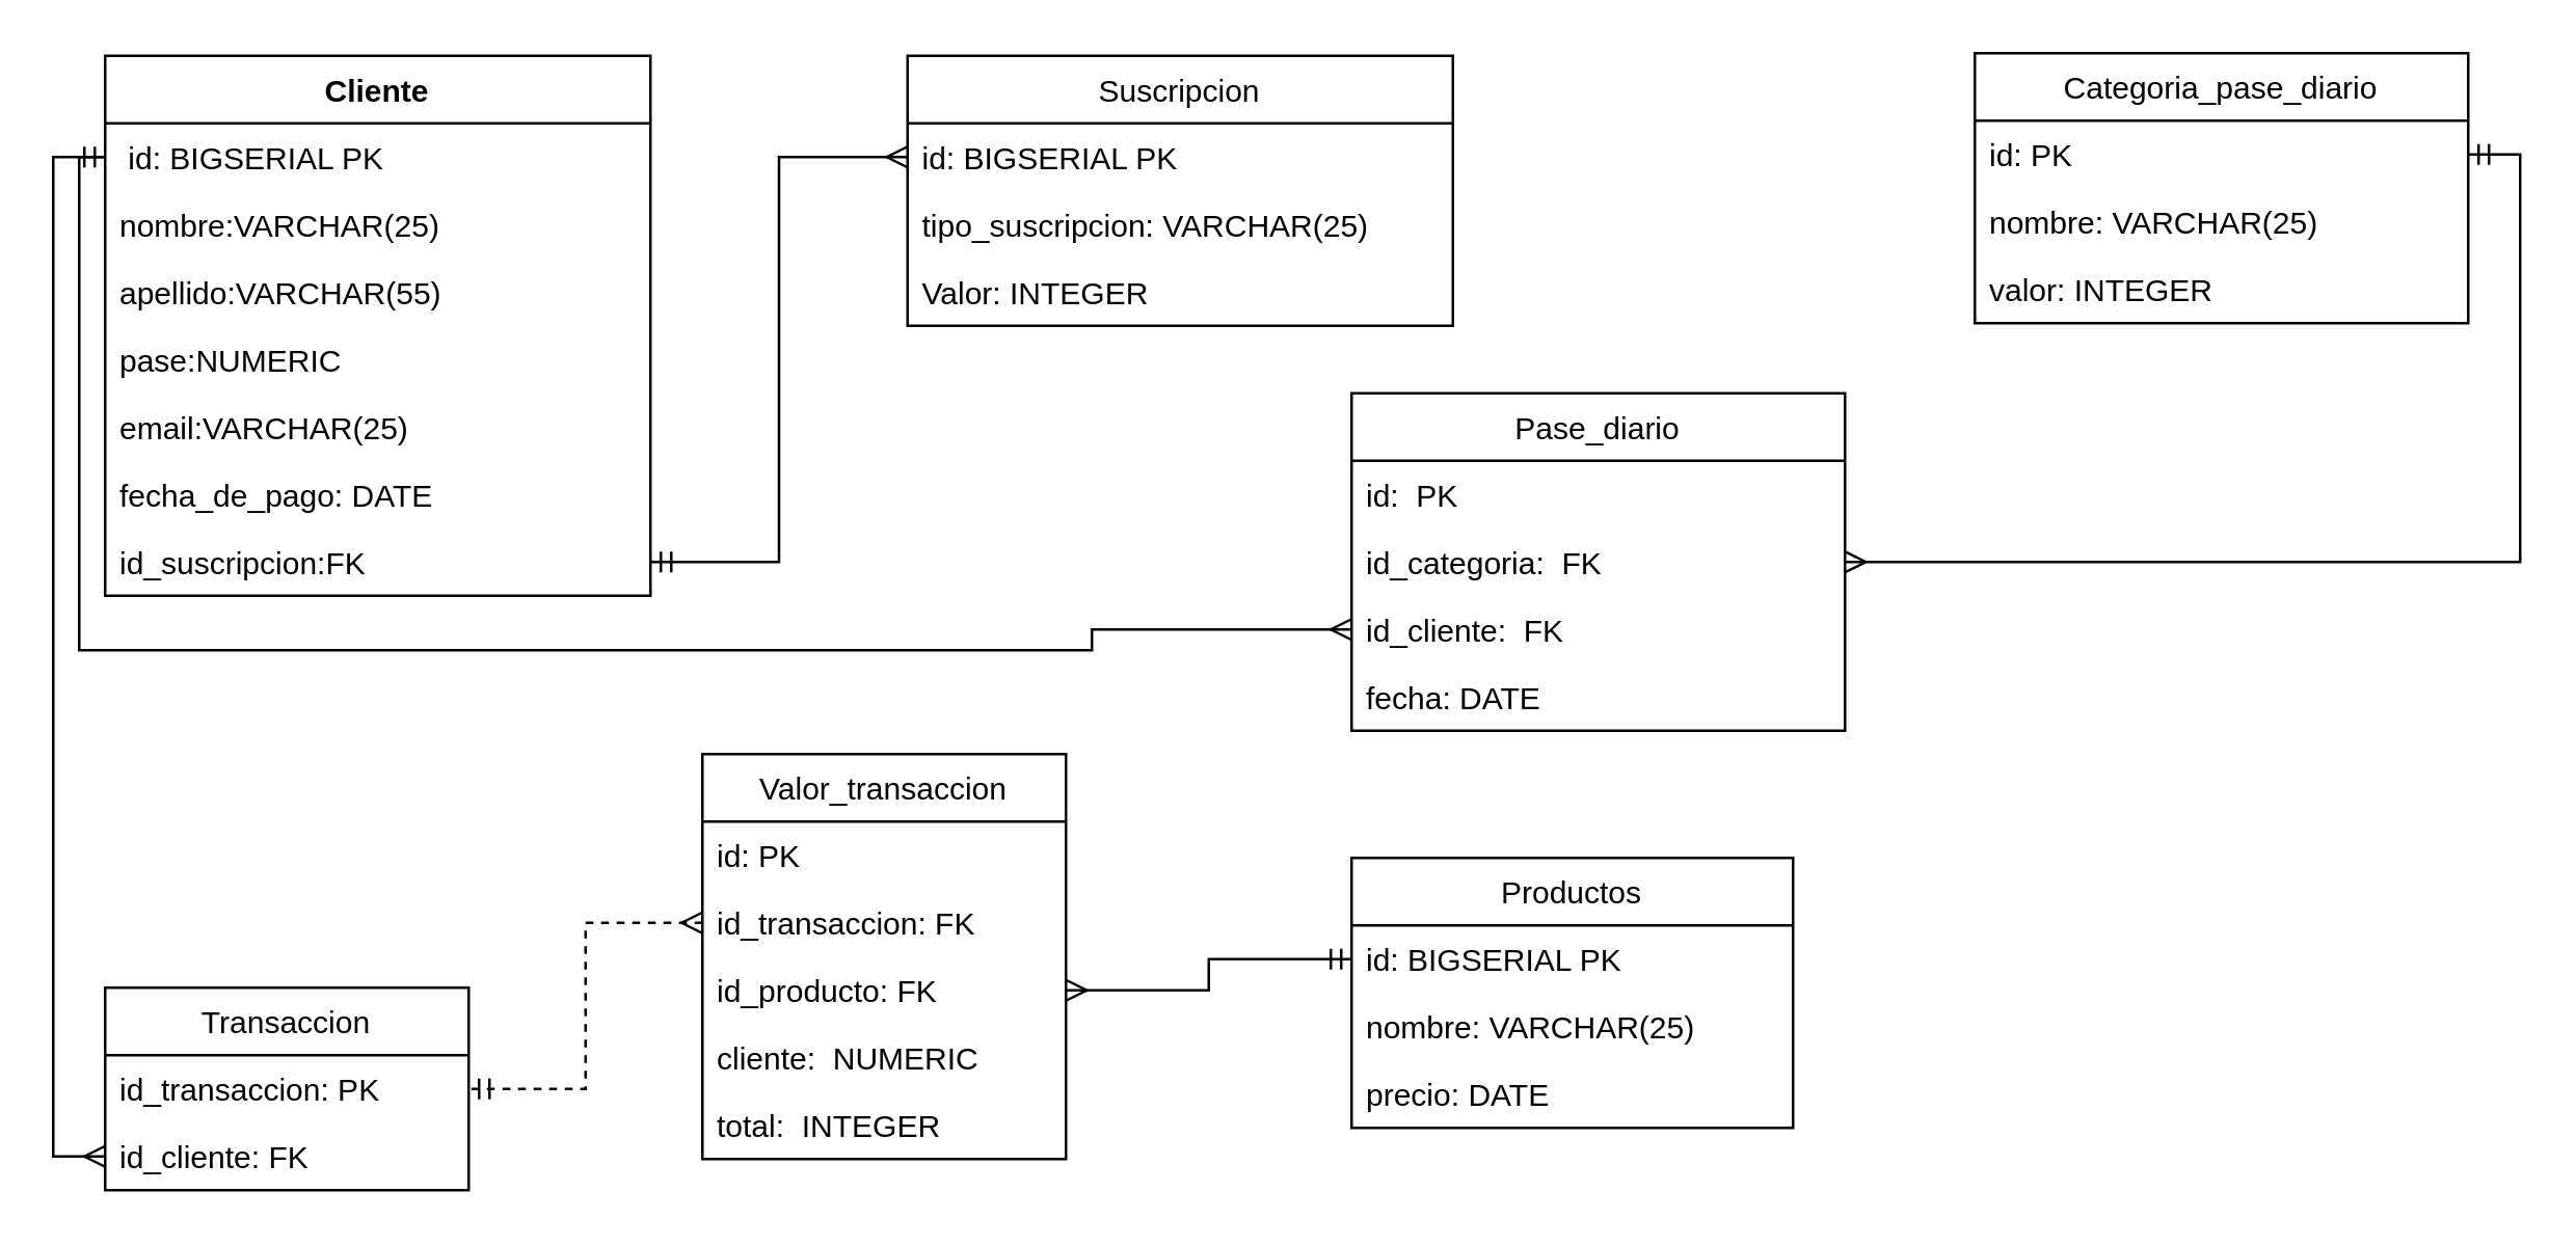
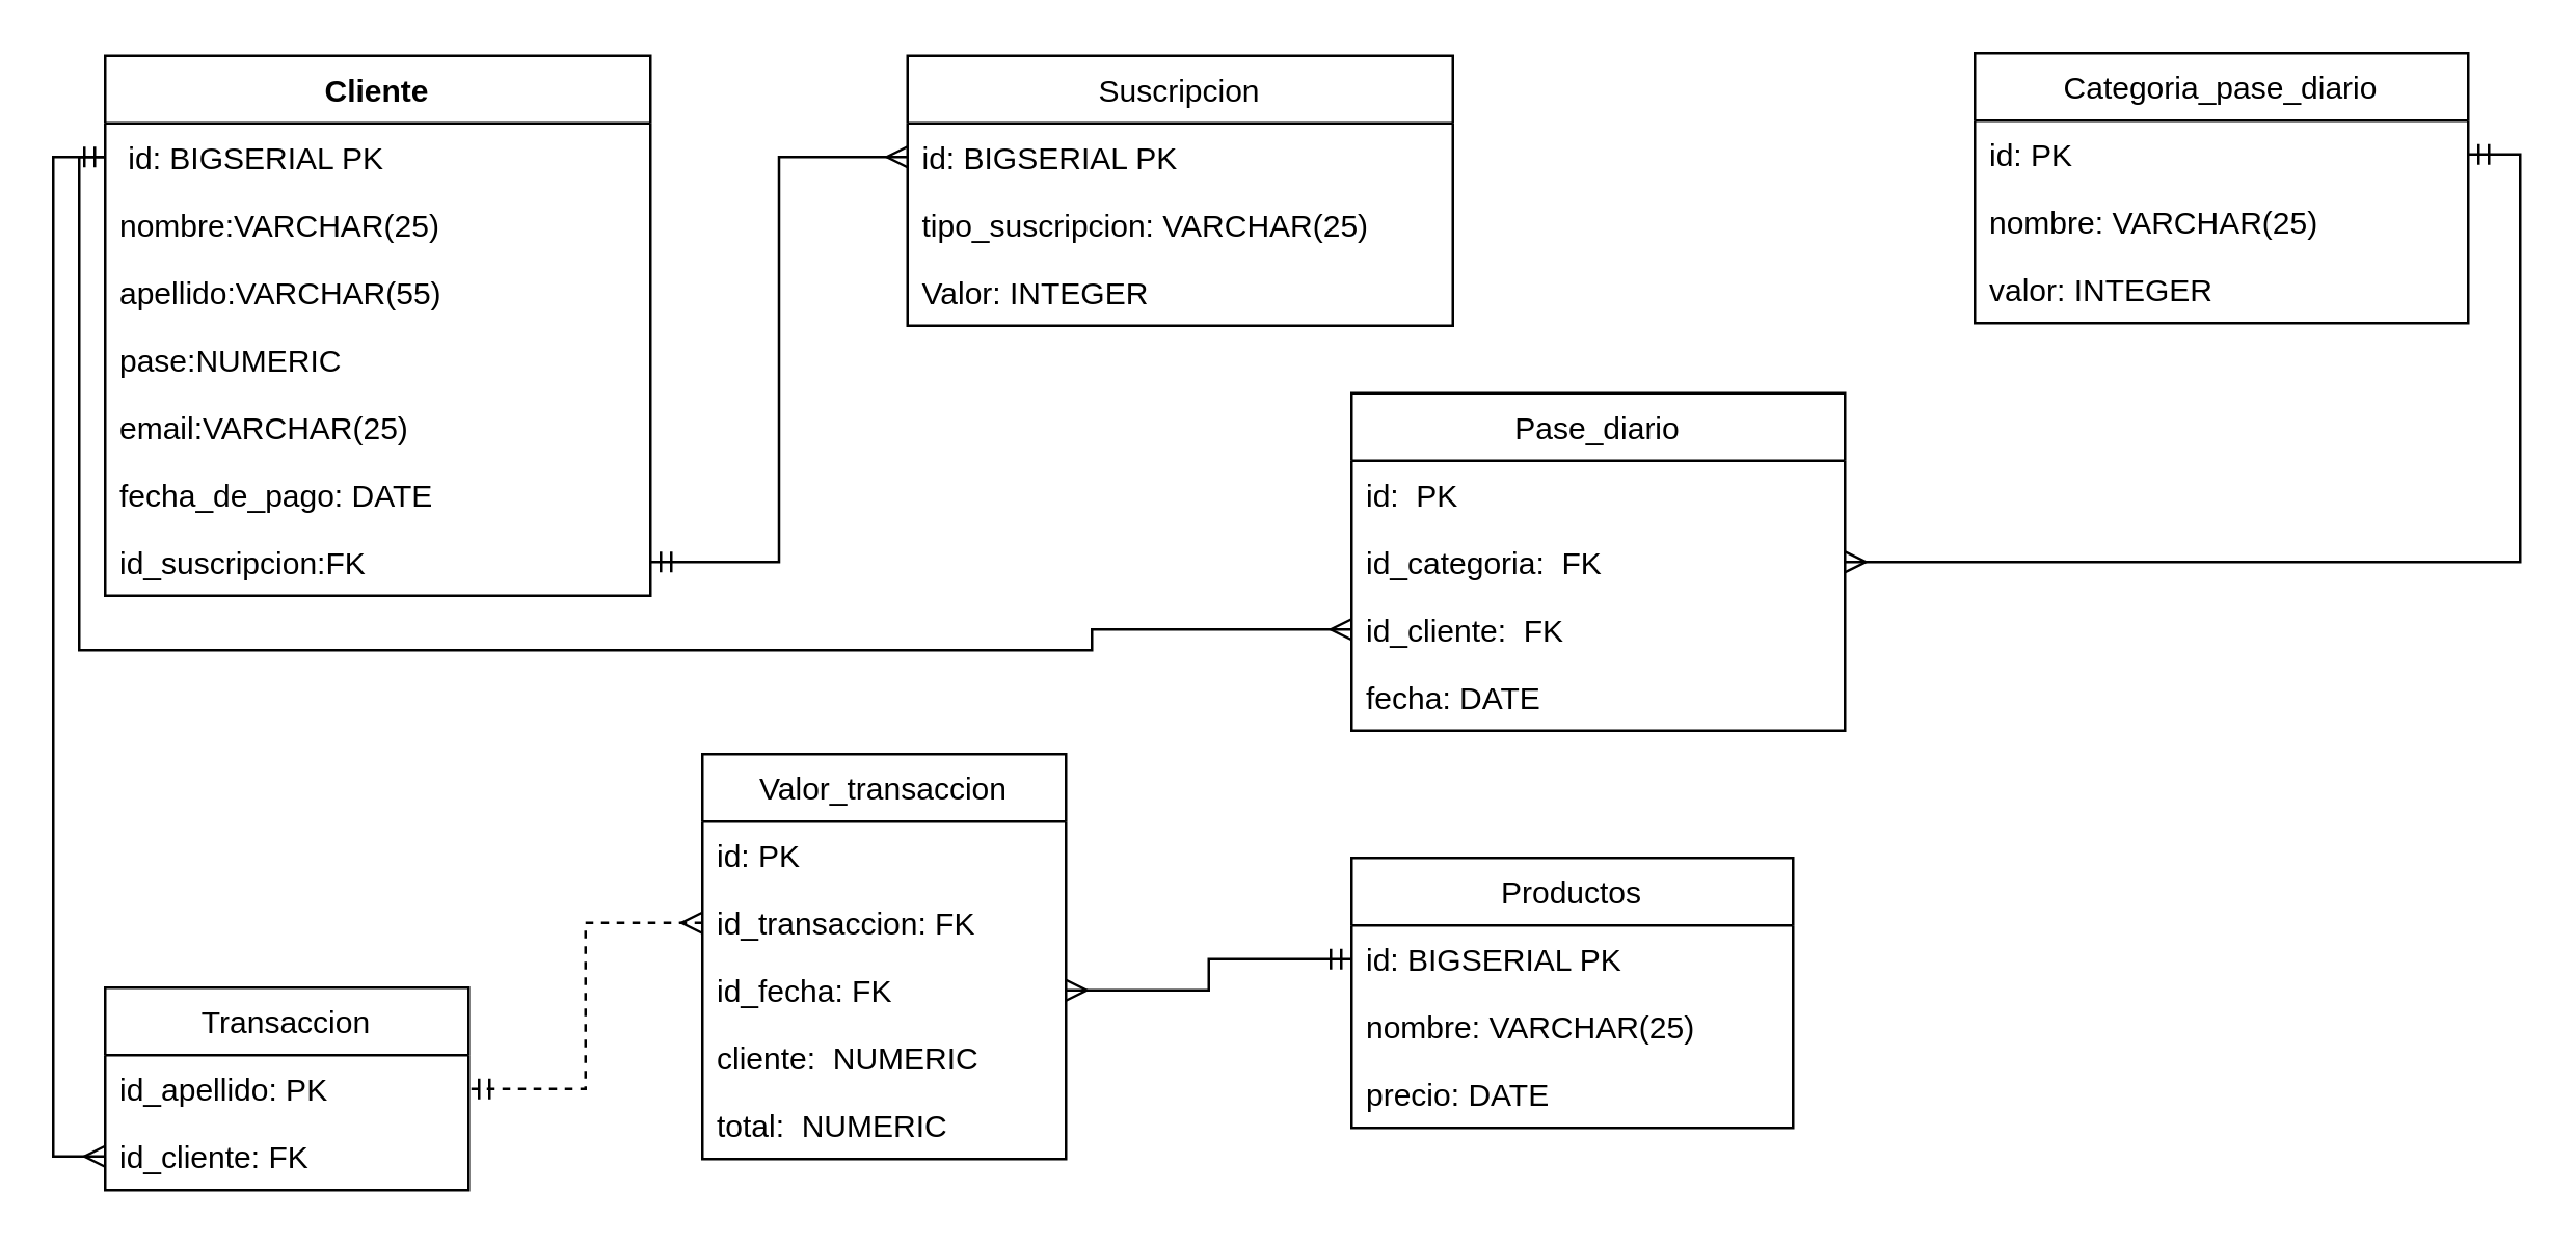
- <mxCell id="31" value="id_producto: FK" style="text;strokeColor=none;fillColor=none;align=left;verticalAlign=top;spacingLeft=4;spacingRight=4;overflow=hidden;rotatable=0;points=[[0,0.5],[1,0.5]];portConstraint=eastwest;" parent="28" vertex="1"><mxGeometry y="78" width="140" height="26" as="geometry" /></mxCell>
+ <mxCell id="31" value="id_fecha: FK" style="text;strokeColor=none;fillColor=none;align=left;verticalAlign=top;spacingLeft=4;spacingRight=4;overflow=hidden;rotatable=0;points=[[0,0.5],[1,0.5]];portConstraint=eastwest;" parent="28" vertex="1"><mxGeometry y="78" width="140" height="26" as="geometry" /></mxCell>
- <mxCell id="37" value="id_transaccion: PK" style="text;strokeColor=none;fillColor=none;align=left;verticalAlign=top;spacingLeft=4;spacingRight=4;overflow=hidden;rotatable=0;points=[[0,0.5],[1,0.5]];portConstraint=eastwest;" vertex="1" parent="36"><mxGeometry y="26" width="140" height="26" as="geometry" /></mxCell>
+ <mxCell id="37" value="id_apellido: PK" style="text;strokeColor=none;fillColor=none;align=left;verticalAlign=top;spacingLeft=4;spacingRight=4;overflow=hidden;rotatable=0;points=[[0,0.5],[1,0.5]];portConstraint=eastwest;" vertex="1" parent="36"><mxGeometry y="26" width="140" height="26" as="geometry" /></mxCell>
- <mxCell id="33" value="total:  INTEGER" style="text;strokeColor=none;fillColor=none;align=left;verticalAlign=top;spacingLeft=4;spacingRight=4;overflow=hidden;rotatable=0;points=[[0,0.5],[1,0.5]];portConstraint=eastwest;" vertex="1" parent="28"><mxGeometry y="130" width="140" height="26" as="geometry" /></mxCell>
+ <mxCell id="33" value="total:  NUMERIC" style="text;strokeColor=none;fillColor=none;align=left;verticalAlign=top;spacingLeft=4;spacingRight=4;overflow=hidden;rotatable=0;points=[[0,0.5],[1,0.5]];portConstraint=eastwest;" vertex="1" parent="28"><mxGeometry y="130" width="140" height="26" as="geometry" /></mxCell>
